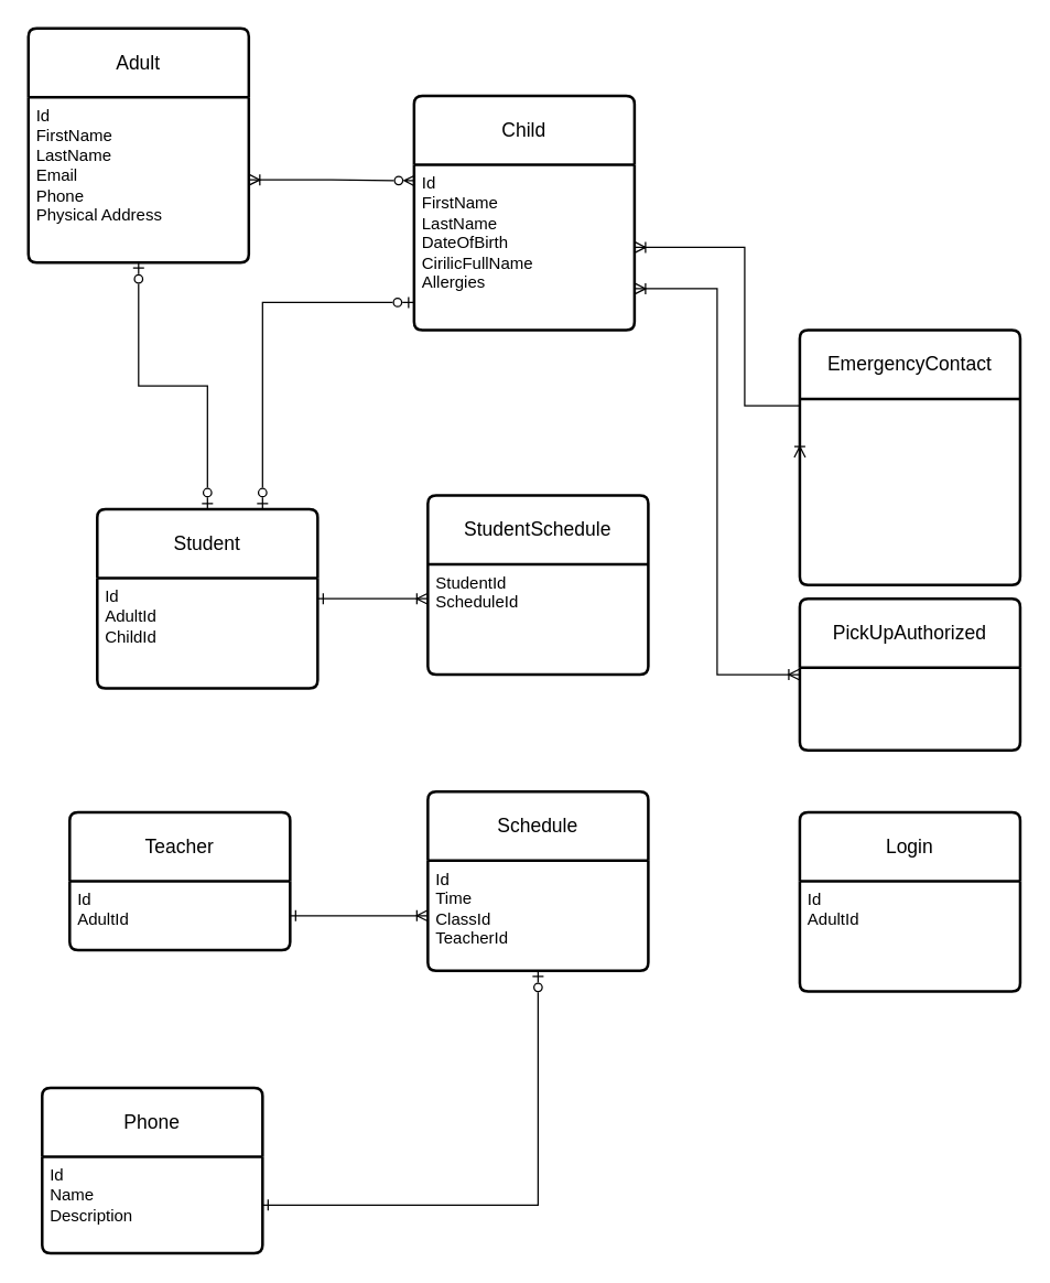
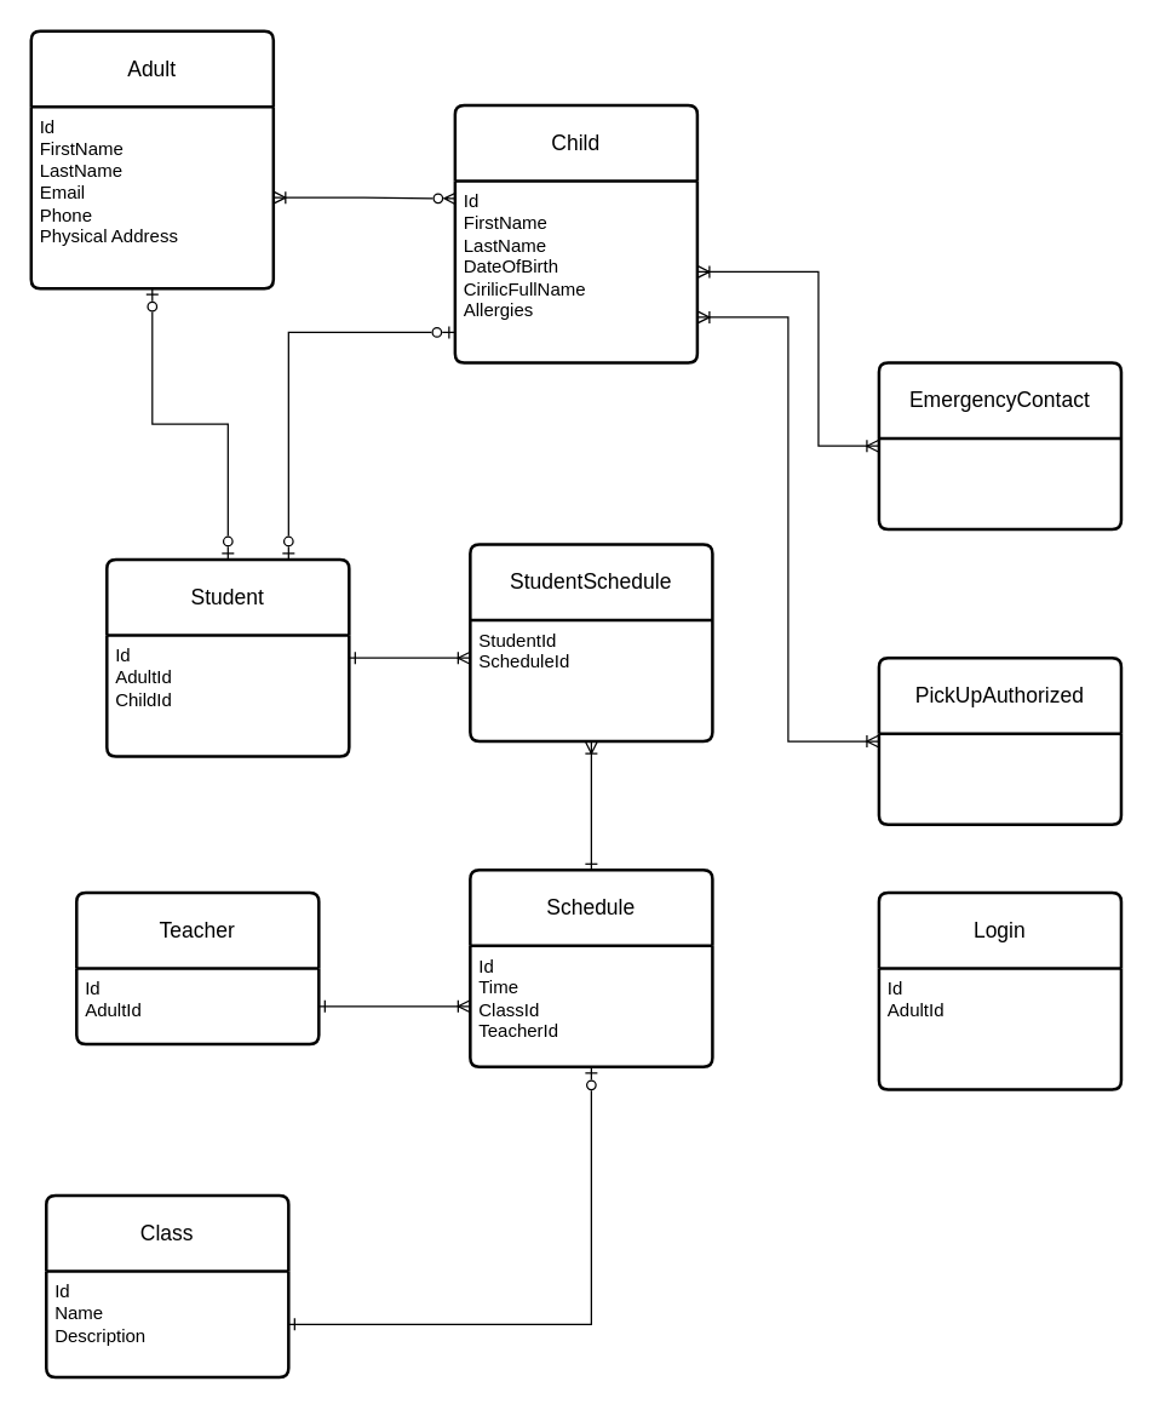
- <mxCell id="18" value="EmergencyContact" style="swimlane;childLayout=stackLayout;horizontal=1;startSize=50;horizontalStack=0;rounded=1;fontSize=14;fontStyle=0;strokeWidth=2;resizeParent=0;resizeLast=1;shadow=0;dashed=0;align=center;arcSize=4;whiteSpace=wrap;html=1;" vertex="1" parent="1"><mxGeometry x="580" y="239" width="160" height="185" as="geometry" /></mxCell>
+ <mxCell id="18" value="EmergencyContact" style="swimlane;childLayout=stackLayout;horizontal=1;startSize=50;horizontalStack=0;rounded=1;fontSize=14;fontStyle=0;strokeWidth=2;resizeParent=0;resizeLast=1;shadow=0;dashed=0;align=center;arcSize=4;whiteSpace=wrap;html=1;" vertex="1" parent="1"><mxGeometry x="580" y="239" width="160" height="110" as="geometry" /></mxCell>
+ <mxCell id="10" style="edgeStyle=orthogonalEdgeStyle;rounded=0;orthogonalLoop=1;jettySize=auto;html=1;entryX=0.5;entryY=1;entryDx=0;entryDy=0;startArrow=ERone;startFill=0;endArrow=ERoneToMany;endFill=0;" edge="1" parent="1" source="11" target="14"><mxGeometry relative="1" as="geometry" /></mxCell>
- <mxCell id="6" value="Phone" style="swimlane;childLayout=stackLayout;horizontal=1;startSize=50;horizontalStack=0;rounded=1;fontSize=14;fontStyle=0;strokeWidth=2;resizeParent=0;resizeLast=1;shadow=0;dashed=0;align=center;arcSize=4;whiteSpace=wrap;html=1;" vertex="1" parent="1"><mxGeometry x="30" y="789" width="160" height="120" as="geometry" /></mxCell>
+ <mxCell id="6" value="Class" style="swimlane;childLayout=stackLayout;horizontal=1;startSize=50;horizontalStack=0;rounded=1;fontSize=14;fontStyle=0;strokeWidth=2;resizeParent=0;resizeLast=1;shadow=0;dashed=0;align=center;arcSize=4;whiteSpace=wrap;html=1;" vertex="1" parent="1"><mxGeometry x="30" y="789" width="160" height="120" as="geometry" /></mxCell>
